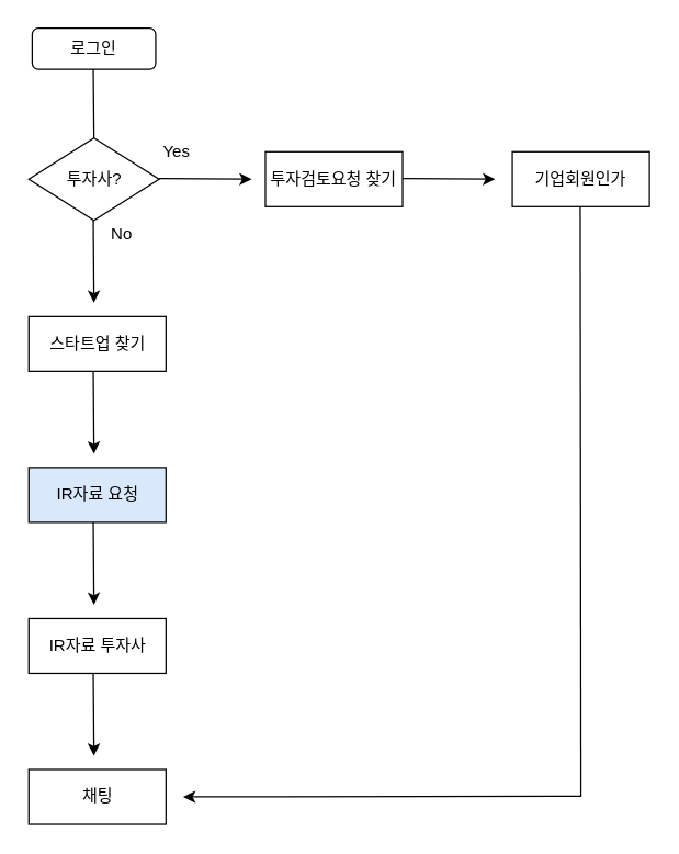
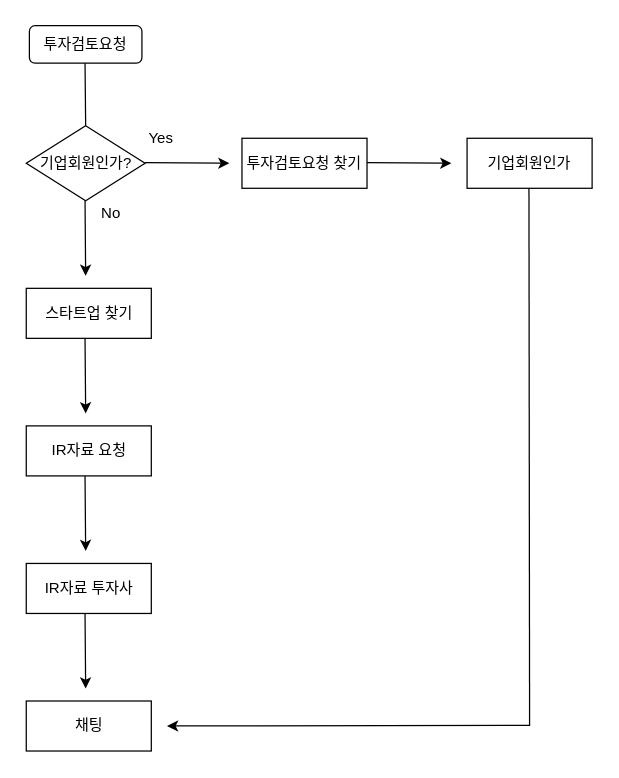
- <mxCell id="2" value="로그인" style="rounded=1;whiteSpace=wrap;html=1;" parent="1" vertex="1"><mxGeometry x="23" y="20" width="90" height="30" as="geometry" /></mxCell>
+ <mxCell id="2" value="투자검토요청" style="rounded=1;whiteSpace=wrap;html=1;" parent="1" vertex="1"><mxGeometry x="23" y="20" width="90" height="30" as="geometry" /></mxCell>
- <mxCell id="4" value="투자사?" style="rhombus;whiteSpace=wrap;html=1;" parent="1" vertex="1"><mxGeometry x="20.5" y="100" width="95" height="60" as="geometry" /></mxCell>
+ <mxCell id="4" value="기업회원인가?" style="rhombus;whiteSpace=wrap;html=1;" parent="1" vertex="1"><mxGeometry x="20.5" y="100" width="95" height="60" as="geometry" /></mxCell>
- <mxCell id="12" value="IR자료 요청" style="rounded=0;whiteSpace=wrap;html=1;fillColor=#dae8fc;" parent="1" vertex="1"><mxGeometry x="20.5" y="340" width="100" height="40" as="geometry" /></mxCell>
+ <mxCell id="12" value="IR자료 요청" style="rounded=0;whiteSpace=wrap;html=1;" parent="1" vertex="1"><mxGeometry x="20.5" y="340" width="100" height="40" as="geometry" /></mxCell>
